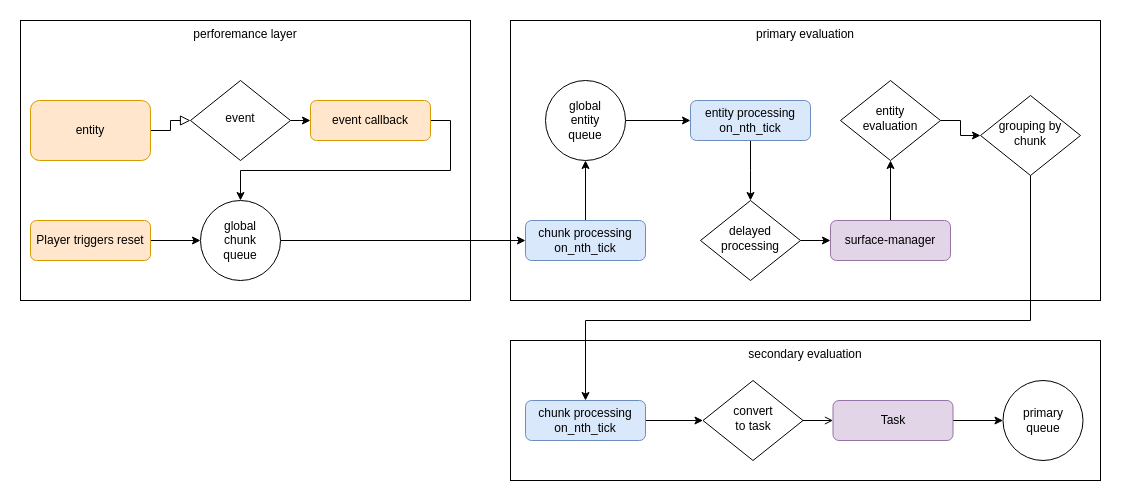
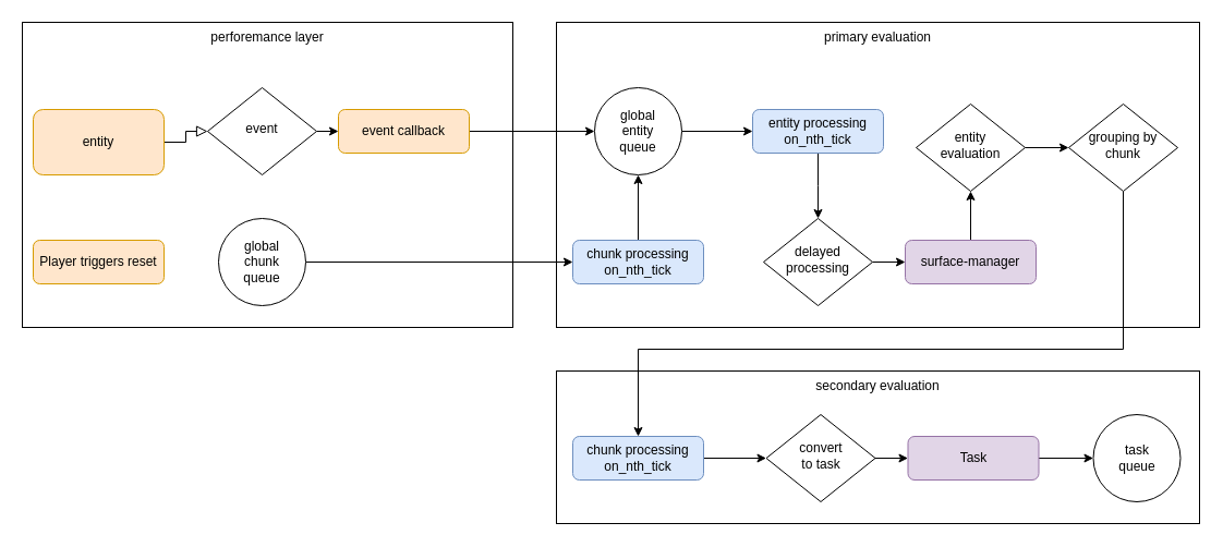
- <mxCell id="20" value="entity&lt;br&gt;evaluation" style="rhombus;whiteSpace=wrap;html=1;shadow=0;fontFamily=Helvetica;fontSize=12;align=center;strokeWidth=1;spacing=6;spacingTop=-4;" vertex="1" parent="1"><mxGeometry x="840" y="80" width="100" height="80" as="geometry" /></mxCell>
+ <mxCell id="20" value="entity&lt;br&gt;evaluation" style="rhombus;whiteSpace=wrap;html=1;shadow=0;fontFamily=Helvetica;fontSize=12;align=center;strokeWidth=1;spacing=6;spacingTop=-4;" vertex="1" parent="1"><mxGeometry x="840" y="95" width="100" height="80" as="geometry" /></mxCell>
- <mxCell id="9" style="edgeStyle=orthogonalEdgeStyle;rounded=0;orthogonalLoop=1;jettySize=auto;html=1;exitX=1;exitY=0.5;exitDx=0;exitDy=0;" edge="1" parent="1" source="10" target="34"><mxGeometry relative="1" as="geometry"><mxPoint x="450" y="120" as="sourcePoint" /><mxPoint x="535" y="120" as="targetPoint" /></mxGeometry></mxCell>
+ <mxCell id="9" style="edgeStyle=orthogonalEdgeStyle;rounded=0;orthogonalLoop=1;jettySize=auto;html=1;exitX=1;exitY=0.5;exitDx=0;exitDy=0;entryX=0;entryY=0.5;entryDx=0;entryDy=0;" edge="1" parent="1" source="10" target="33"><mxGeometry relative="1" as="geometry"><mxPoint x="450" y="120" as="sourcePoint" /><mxPoint x="535" y="120" as="targetPoint" /></mxGeometry></mxCell>
- <mxCell id="11" style="edgeStyle=orthogonalEdgeStyle;rounded=0;orthogonalLoop=1;jettySize=auto;html=1;exitX=1;exitY=0.5;exitDx=0;exitDy=0;entryX=0;entryY=0.5;entryDx=0;entryDy=0;" edge="1" parent="1" source="12" target="34"><mxGeometry relative="1" as="geometry"><mxPoint x="190" y="240" as="targetPoint" /></mxGeometry></mxCell>
- <mxCell id="31" style="edgeStyle=orthogonalEdgeStyle;rounded=0;orthogonalLoop=1;jettySize=auto;html=1;endArrow=open;" edge="1" parent="1" source="32" target="30"><mxGeometry relative="1" as="geometry" /></mxCell>
+ <mxCell id="31" style="edgeStyle=orthogonalEdgeStyle;rounded=0;orthogonalLoop=1;jettySize=auto;html=1;" edge="1" parent="1" source="32" target="30"><mxGeometry relative="1" as="geometry" /></mxCell>
- <mxCell id="35" value="&lt;span&gt;primary&lt;/span&gt;&lt;br&gt;&lt;span&gt;queue&lt;/span&gt;" style="ellipse;whiteSpace=wrap;html=1;aspect=fixed;rounded=0;" vertex="1" parent="1"><mxGeometry x="1002.5" y="380" width="80" height="80" as="geometry" /></mxCell>
+ <mxCell id="35" value="&lt;span&gt;task&lt;/span&gt;&lt;br&gt;&lt;span&gt;queue&lt;/span&gt;" style="ellipse;whiteSpace=wrap;html=1;aspect=fixed;rounded=0;" vertex="1" parent="1"><mxGeometry x="1002.5" y="380" width="80" height="80" as="geometry" /></mxCell>
